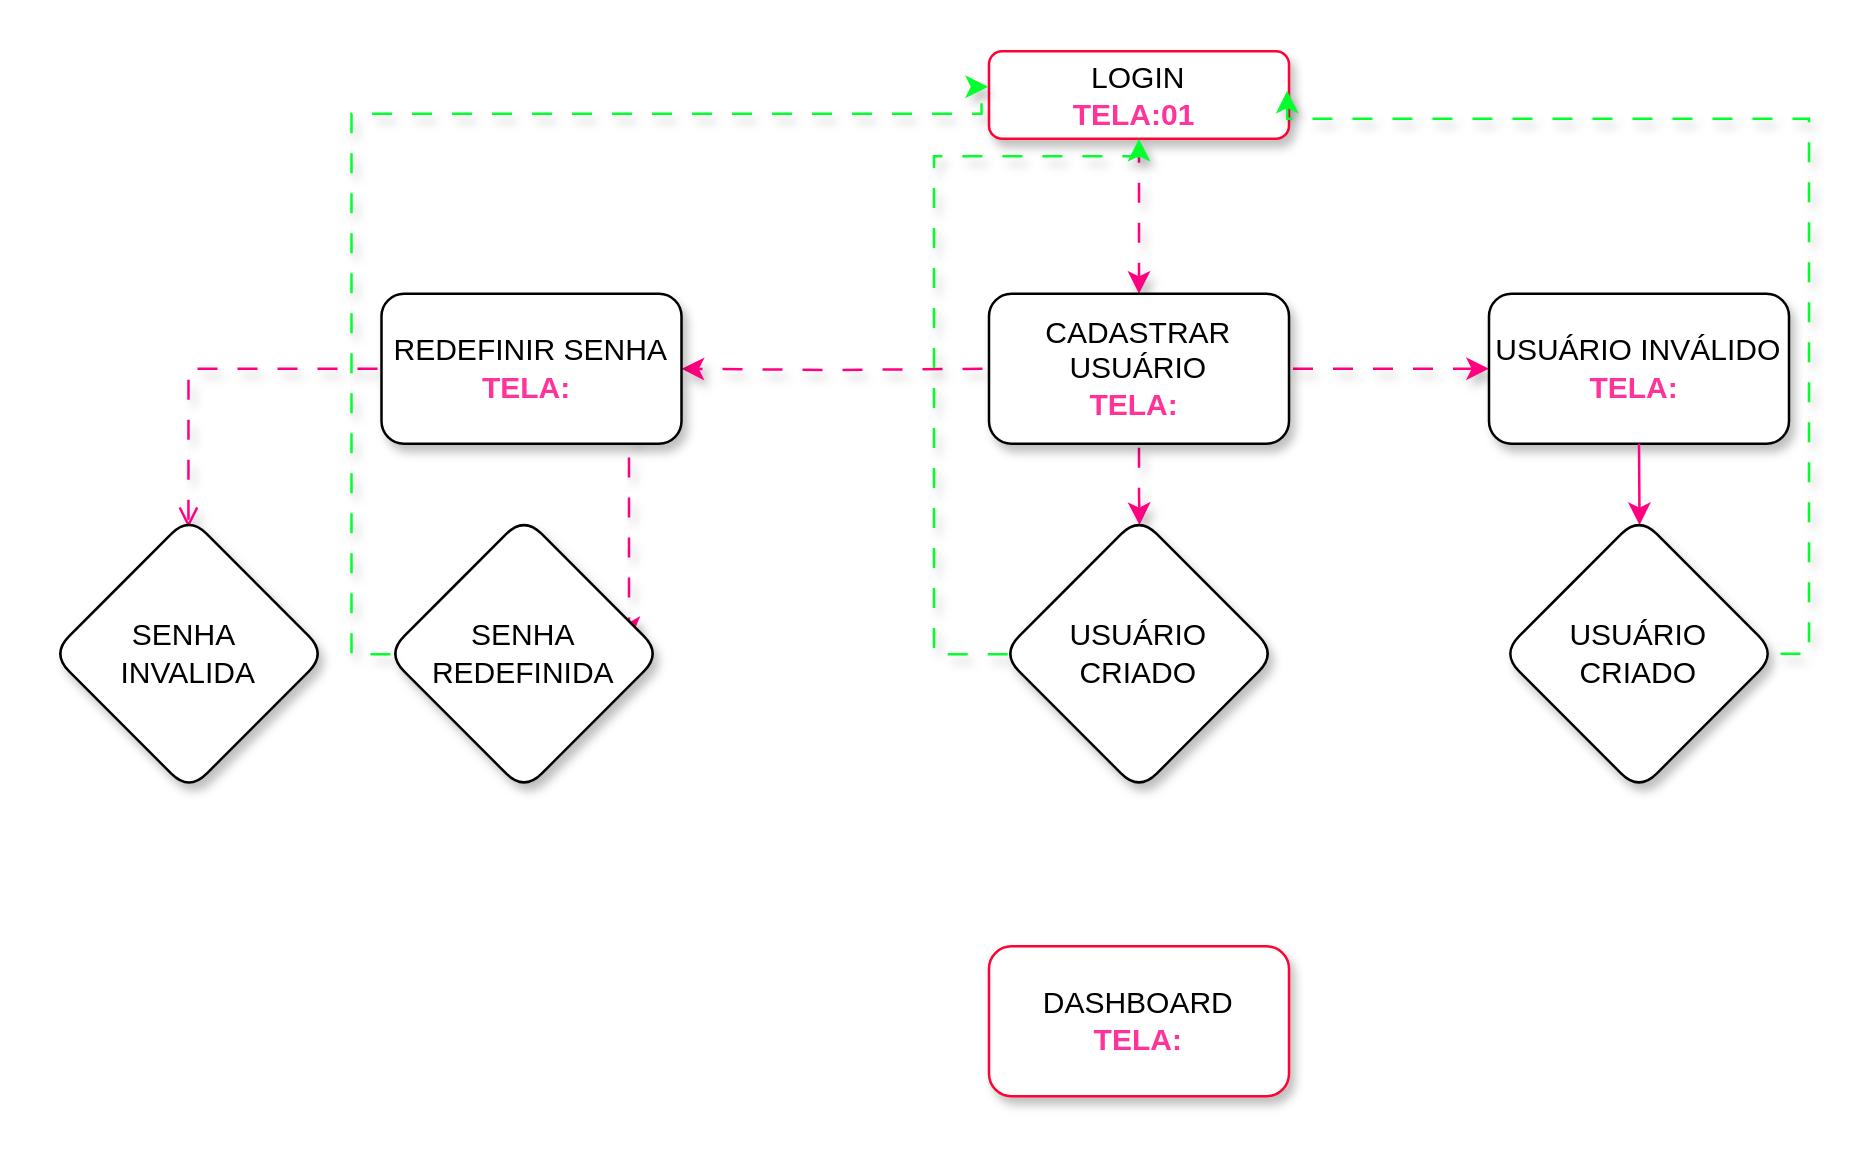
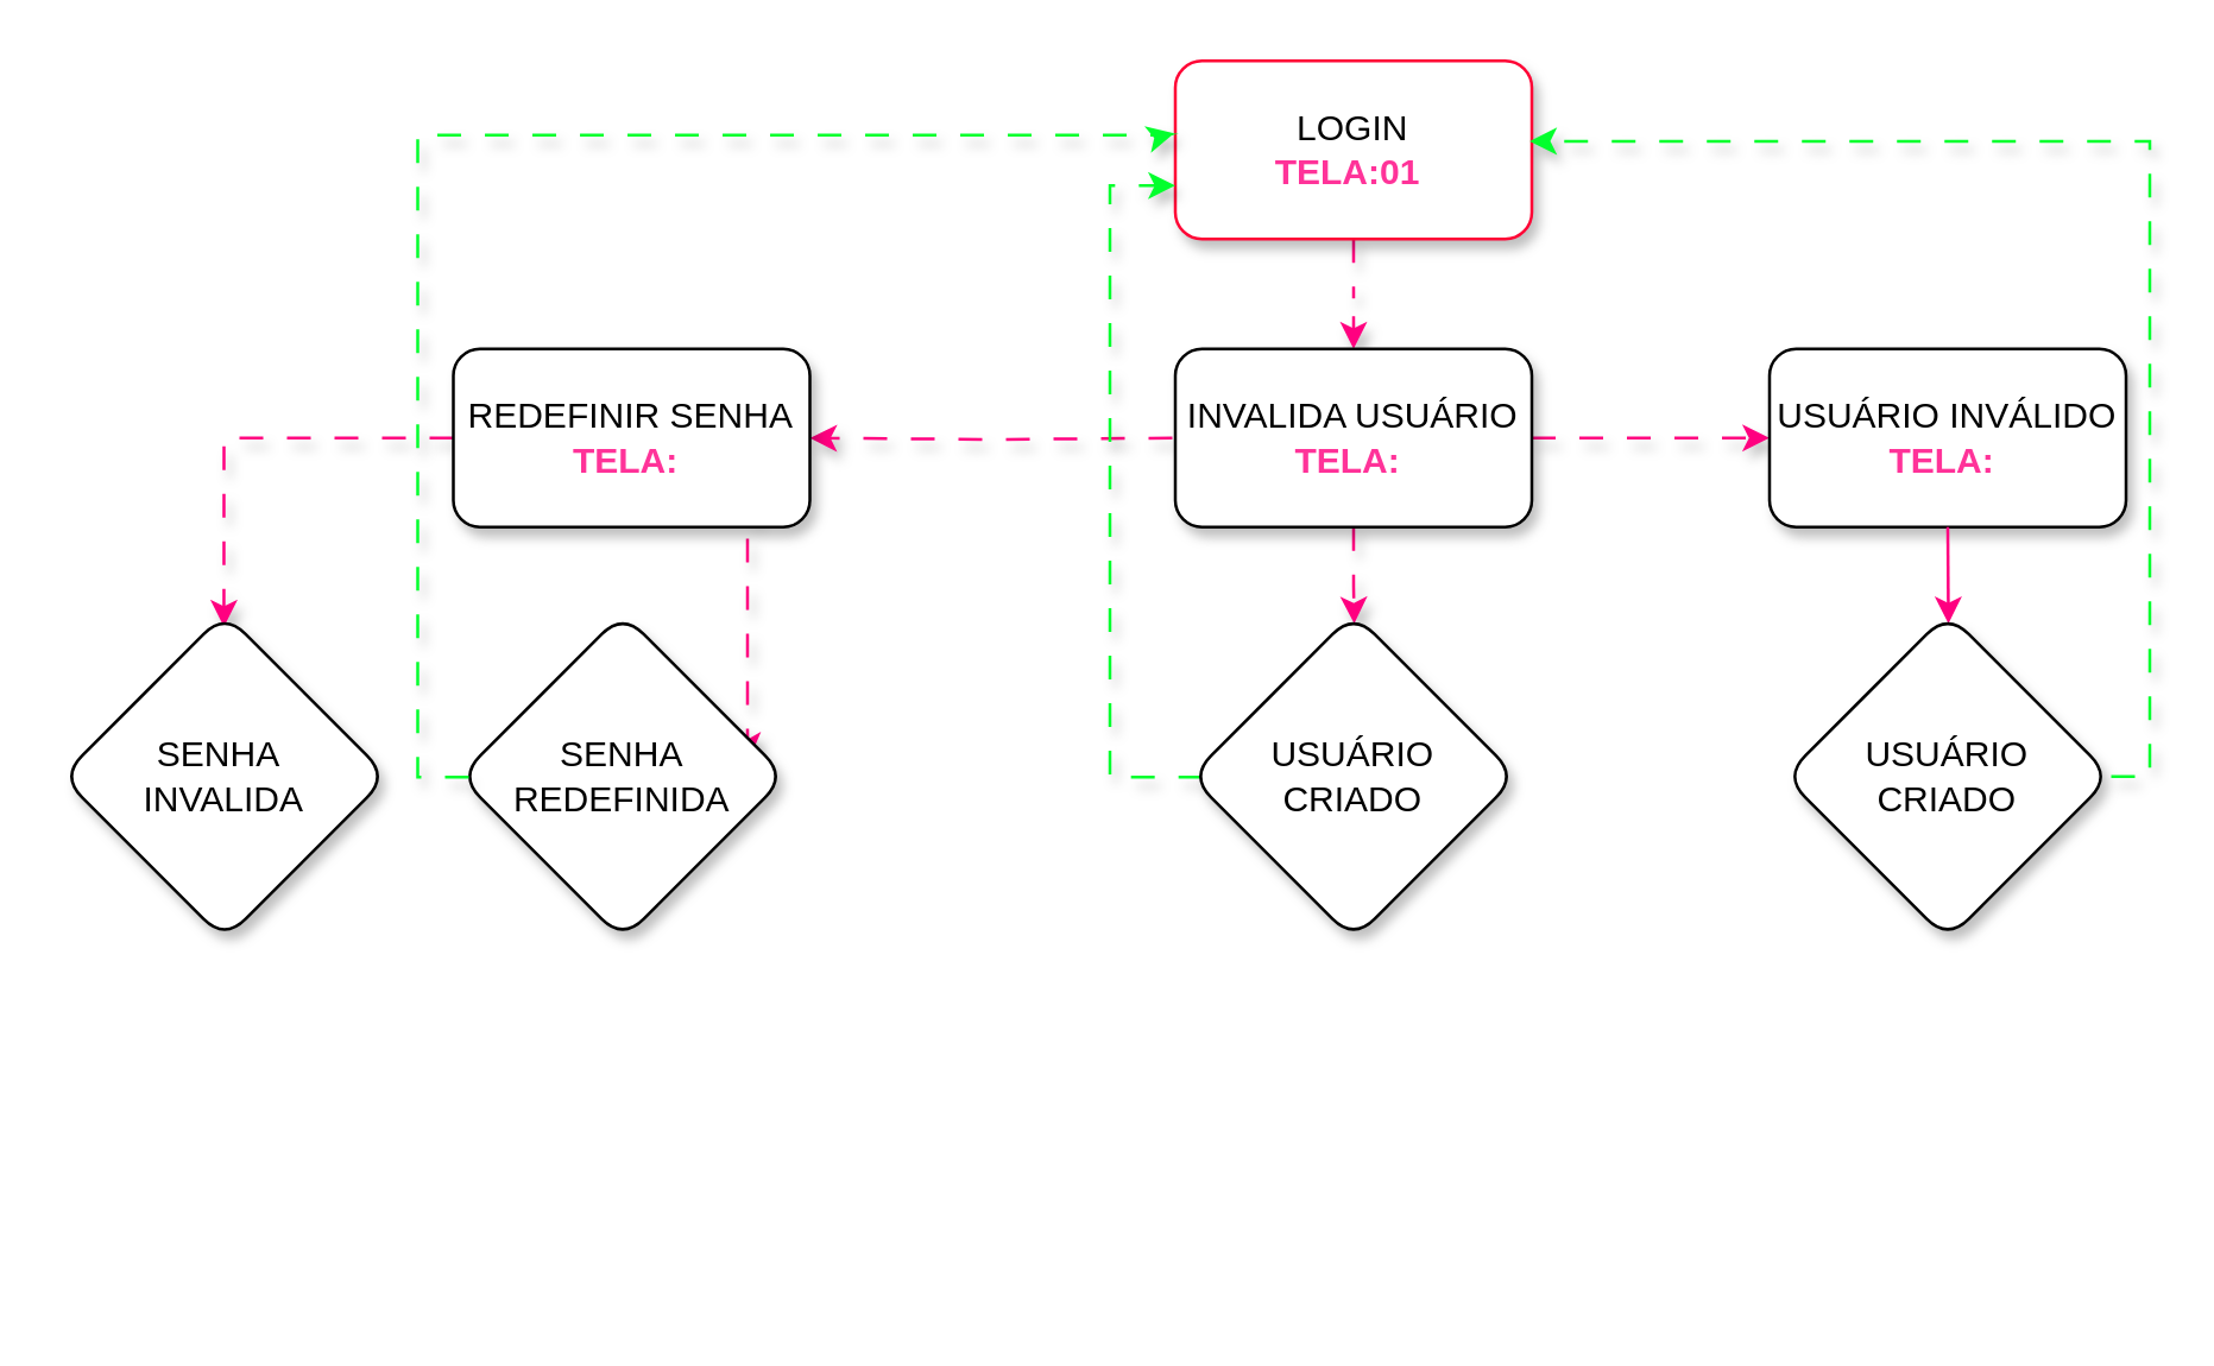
- <mxCell id="3" value="LOGIN&lt;div&gt;&lt;font color=&quot;#ff3399&quot;&gt;&lt;b&gt;TELA:01&lt;/b&gt;&lt;/font&gt;&amp;nbsp;&lt;/div&gt;" style="rounded=1;whiteSpace=wrap;html=1;glass=0;shadow=1;strokeColor=#FF0335;" parent="1" vertex="1"><mxGeometry x="395" y="20" width="120" height="35" as="geometry" /></mxCell>
+ <mxCell id="3" value="LOGIN&lt;div&gt;&lt;font color=&quot;#ff3399&quot;&gt;&lt;b&gt;TELA:01&lt;/b&gt;&lt;/font&gt;&amp;nbsp;&lt;/div&gt;" style="rounded=1;whiteSpace=wrap;html=1;glass=0;shadow=1;strokeColor=#FF0335;" parent="1" vertex="1"><mxGeometry x="395" y="20" width="120" height="60" as="geometry" /></mxCell>
- <mxCell id="7" value="CADASTRAR USUÁRIO&lt;div&gt;&lt;font color=&quot;#ff3399&quot;&gt;&lt;b&gt;TELA:&lt;/b&gt;&lt;/font&gt;&amp;nbsp;&lt;/div&gt;" style="rounded=1;whiteSpace=wrap;html=1;glass=0;shadow=1;" parent="1" vertex="1"><mxGeometry x="395" y="117" width="120" height="60" as="geometry" /></mxCell>
+ <mxCell id="7" value="INVALIDA USUÁRIO&lt;div&gt;&lt;font color=&quot;#ff3399&quot;&gt;&lt;b&gt;TELA:&lt;/b&gt;&lt;/font&gt;&amp;nbsp;&lt;/div&gt;" style="rounded=1;whiteSpace=wrap;html=1;glass=0;shadow=1;" parent="1" vertex="1"><mxGeometry x="395" y="117" width="120" height="60" as="geometry" /></mxCell>
- <mxCell id="9" style="edgeStyle=orthogonalEdgeStyle;rounded=0;orthogonalLoop=1;jettySize=auto;html=1;entryX=0.498;entryY=0.042;entryDx=0;entryDy=0;entryPerimeter=0;strokeColor=#FF0080;shadow=1;flowAnimation=1;endArrow=open;" edge="1" parent="1" source="10" target="20"><mxGeometry relative="1" as="geometry"><mxPoint x="97" y="261.333" as="targetPoint" /><Array as="points"><mxPoint x="75" y="147" /></Array></mxGeometry></mxCell>
+ <mxCell id="9" style="edgeStyle=orthogonalEdgeStyle;rounded=0;orthogonalLoop=1;jettySize=auto;html=1;entryX=0.498;entryY=0.042;entryDx=0;entryDy=0;entryPerimeter=0;strokeColor=#FF0080;shadow=1;flowAnimation=1;" edge="1" parent="1" source="10" target="20"><mxGeometry relative="1" as="geometry"><mxPoint x="97" y="261.333" as="targetPoint" /><Array as="points"><mxPoint x="75" y="147" /></Array></mxGeometry></mxCell>
- <mxCell id="19" value="DASHBOARD&lt;div&gt;&lt;font color=&quot;#ff3399&quot;&gt;&lt;b&gt;TELA:&lt;/b&gt;&lt;/font&gt;&lt;/div&gt;" style="rounded=1;whiteSpace=wrap;html=1;glass=0;shadow=1;strokeColor=#FF0335;" parent="1" vertex="1"><mxGeometry x="395" y="378" width="120" height="60" as="geometry" /></mxCell>
